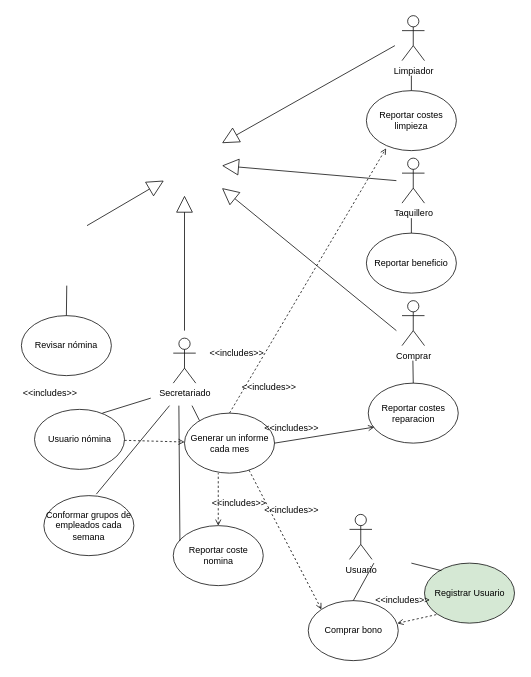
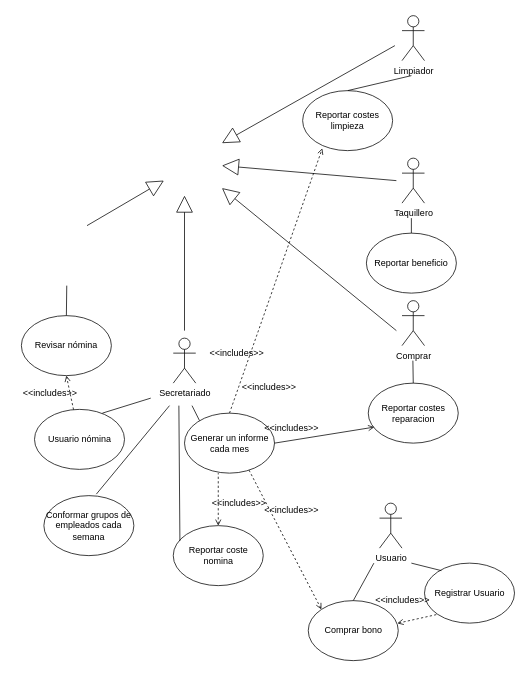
- <mxCell id="14" value="Reportar costes limpieza" style="ellipse;whiteSpace=wrap;html=1;" parent="1" vertex="1"><mxGeometry x="488" y="120" width="120" height="80" as="geometry" /></mxCell>
+ <mxCell id="14" value="Reportar costes limpieza" style="ellipse;whiteSpace=wrap;html=1;" parent="1" vertex="1"><mxGeometry x="403" y="120" width="120" height="80" as="geometry" /></mxCell>
- <mxCell id="22" value="" style="endArrow=open;html=1;startArrow=none;startFill=0;dashed=1;endFill=0;" parent="1" source="10" target="4" edge="1"><mxGeometry width="50" height="50" relative="1" as="geometry"><mxPoint x="25.5" y="870" as="sourcePoint" /><mxPoint x="75.5" y="820" as="targetPoint" /></mxGeometry></mxCell>
+ <mxCell id="22" value="" style="endArrow=open;html=1;entryX=0.5;entryY=1;entryDx=0;entryDy=0;startArrow=none;startFill=0;dashed=1;endFill=0;" parent="1" source="10" target="11" edge="1"><mxGeometry width="50" height="50" relative="1" as="geometry"><mxPoint x="25.5" y="870" as="sourcePoint" /><mxPoint x="75.5" y="820" as="targetPoint" /></mxGeometry></mxCell>
- <mxCell id="6" value="Usuario" style="shape=umlActor;verticalLabelPosition=bottom;labelBackgroundColor=#ffffff;verticalAlign=top;html=1;outlineConnect=0;" parent="1" vertex="1"><mxGeometry x="465.5" y="685" width="30" height="60" as="geometry" /></mxCell>
+ <mxCell id="6" value="Usuario" style="shape=umlActor;verticalLabelPosition=bottom;labelBackgroundColor=#ffffff;verticalAlign=top;html=1;outlineConnect=0;" parent="1" vertex="1"><mxGeometry x="505.5" y="670" width="30" height="60" as="geometry" /></mxCell>
- <mxCell id="12" value="Registrar Usuario&lt;br&gt;" style="ellipse;whiteSpace=wrap;html=1;fillColor=#d5e8d4;" parent="1" vertex="1"><mxGeometry x="565.5" y="750" width="120" height="80" as="geometry" /></mxCell>
+ <mxCell id="12" value="Registrar Usuario&lt;br&gt;" style="ellipse;whiteSpace=wrap;html=1;" parent="1" vertex="1"><mxGeometry x="565.5" y="750" width="120" height="80" as="geometry" /></mxCell>
